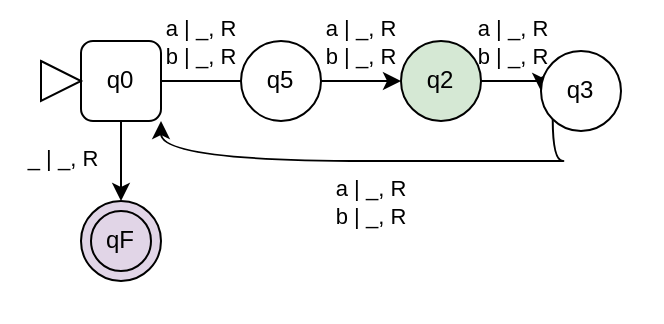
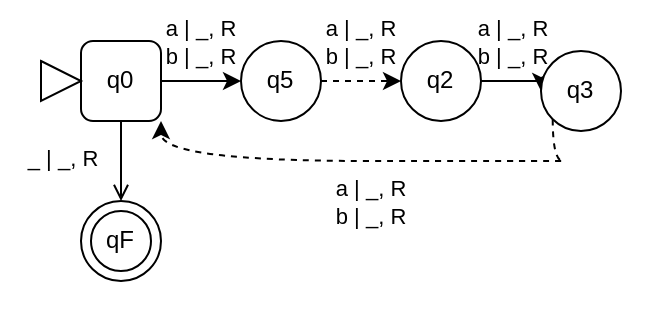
- <mxCell id="2" style="edgeStyle=orthogonalEdgeStyle;rounded=0;orthogonalLoop=1;jettySize=auto;html=1;exitX=1;exitY=0.5;exitDx=0;exitDy=0;entryX=0;entryY=0.5;entryDx=0;entryDy=0;endArrow=none;" edge="1" parent="1" source="6" target="9"><mxGeometry relative="1" as="geometry" /></mxCell>
+ <mxCell id="2" style="edgeStyle=orthogonalEdgeStyle;rounded=0;orthogonalLoop=1;jettySize=auto;html=1;exitX=1;exitY=0.5;exitDx=0;exitDy=0;entryX=0;entryY=0.5;entryDx=0;entryDy=0;" edge="1" parent="1" source="6" target="9"><mxGeometry relative="1" as="geometry" /></mxCell>
- <mxCell id="7" style="edgeStyle=orthogonalEdgeStyle;rounded=0;orthogonalLoop=1;jettySize=auto;html=1;exitX=1;exitY=0.5;exitDx=0;exitDy=0;entryX=0;entryY=0.5;entryDx=0;entryDy=0;" edge="1" parent="1" source="9" target="12"><mxGeometry relative="1" as="geometry" /></mxCell>
+ <mxCell id="7" style="edgeStyle=orthogonalEdgeStyle;rounded=0;orthogonalLoop=1;jettySize=auto;html=1;exitX=1;exitY=0.5;exitDx=0;exitDy=0;entryX=0;entryY=0.5;entryDx=0;entryDy=0;dashed=1;" edge="1" parent="1" source="9" target="12"><mxGeometry relative="1" as="geometry" /></mxCell>
- <mxCell id="12" value="q2" style="ellipse;whiteSpace=wrap;html=1;aspect=fixed;fillColor=#d5e8d4;" vertex="1" parent="1"><mxGeometry x="200" y="20" width="40" height="40" as="geometry" /></mxCell>
+ <mxCell id="12" value="q2" style="ellipse;whiteSpace=wrap;html=1;aspect=fixed;" vertex="1" parent="1"><mxGeometry x="200" y="20" width="40" height="40" as="geometry" /></mxCell>
- <mxCell id="13" style="edgeStyle=orthogonalEdgeStyle;curved=1;rounded=0;orthogonalLoop=1;jettySize=auto;html=1;exitX=0;exitY=1;exitDx=0;exitDy=0;entryX=1;entryY=1;entryDx=0;entryDy=0;" edge="1" parent="1" source="15" target="6"><mxGeometry relative="1" as="geometry"><Array as="points"><mxPoint x="286" y="80" /><mxPoint x="74" y="80" /></Array></mxGeometry></mxCell>
+ <mxCell id="13" style="edgeStyle=orthogonalEdgeStyle;curved=1;rounded=0;orthogonalLoop=1;jettySize=auto;html=1;exitX=0;exitY=1;exitDx=0;exitDy=0;entryX=1;entryY=1;entryDx=0;entryDy=0;dashed=1;" edge="1" parent="1" source="15" target="6"><mxGeometry relative="1" as="geometry"><Array as="points"><mxPoint x="286" y="80" /><mxPoint x="74" y="80" /></Array></mxGeometry></mxCell>
- <mxCell id="4" style="edgeStyle=orthogonalEdgeStyle;curved=1;rounded=0;orthogonalLoop=1;jettySize=auto;html=1;exitX=0.5;exitY=1;exitDx=0;exitDy=0;entryX=0.5;entryY=0;entryDx=0;entryDy=0;" edge="1" parent="1" source="6" target="16"><mxGeometry relative="1" as="geometry" /></mxCell>
+ <mxCell id="4" style="edgeStyle=orthogonalEdgeStyle;curved=1;rounded=0;orthogonalLoop=1;jettySize=auto;html=1;exitX=0.5;exitY=1;exitDx=0;exitDy=0;entryX=0.5;entryY=0;entryDx=0;entryDy=0;endArrow=open;" edge="1" parent="1" source="6" target="16"><mxGeometry relative="1" as="geometry" /></mxCell>
- <mxCell id="16" value="qF" style="ellipse;whiteSpace=wrap;html=1;aspect=fixed;fillColor=#e1d5e7;" vertex="1" parent="1"><mxGeometry x="40" y="100" width="40" height="40" as="geometry" /></mxCell>
+ <mxCell id="16" value="qF" style="ellipse;whiteSpace=wrap;html=1;aspect=fixed;" vertex="1" parent="1"><mxGeometry x="40" y="100" width="40" height="40" as="geometry" /></mxCell>
